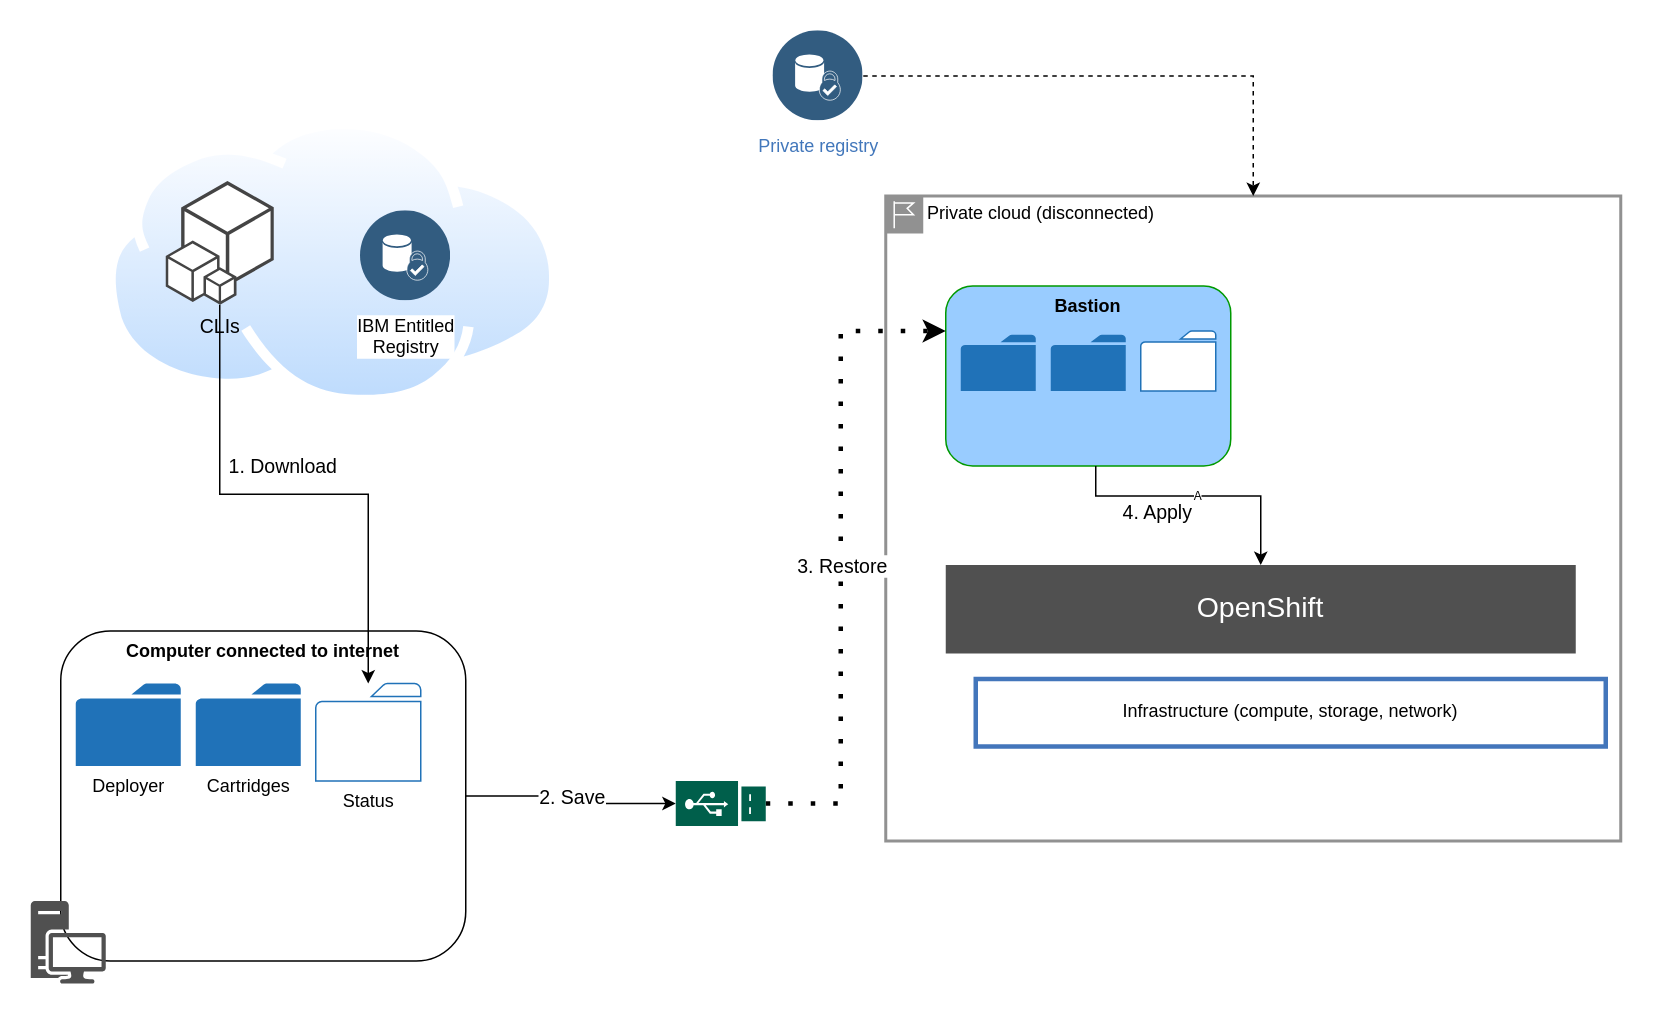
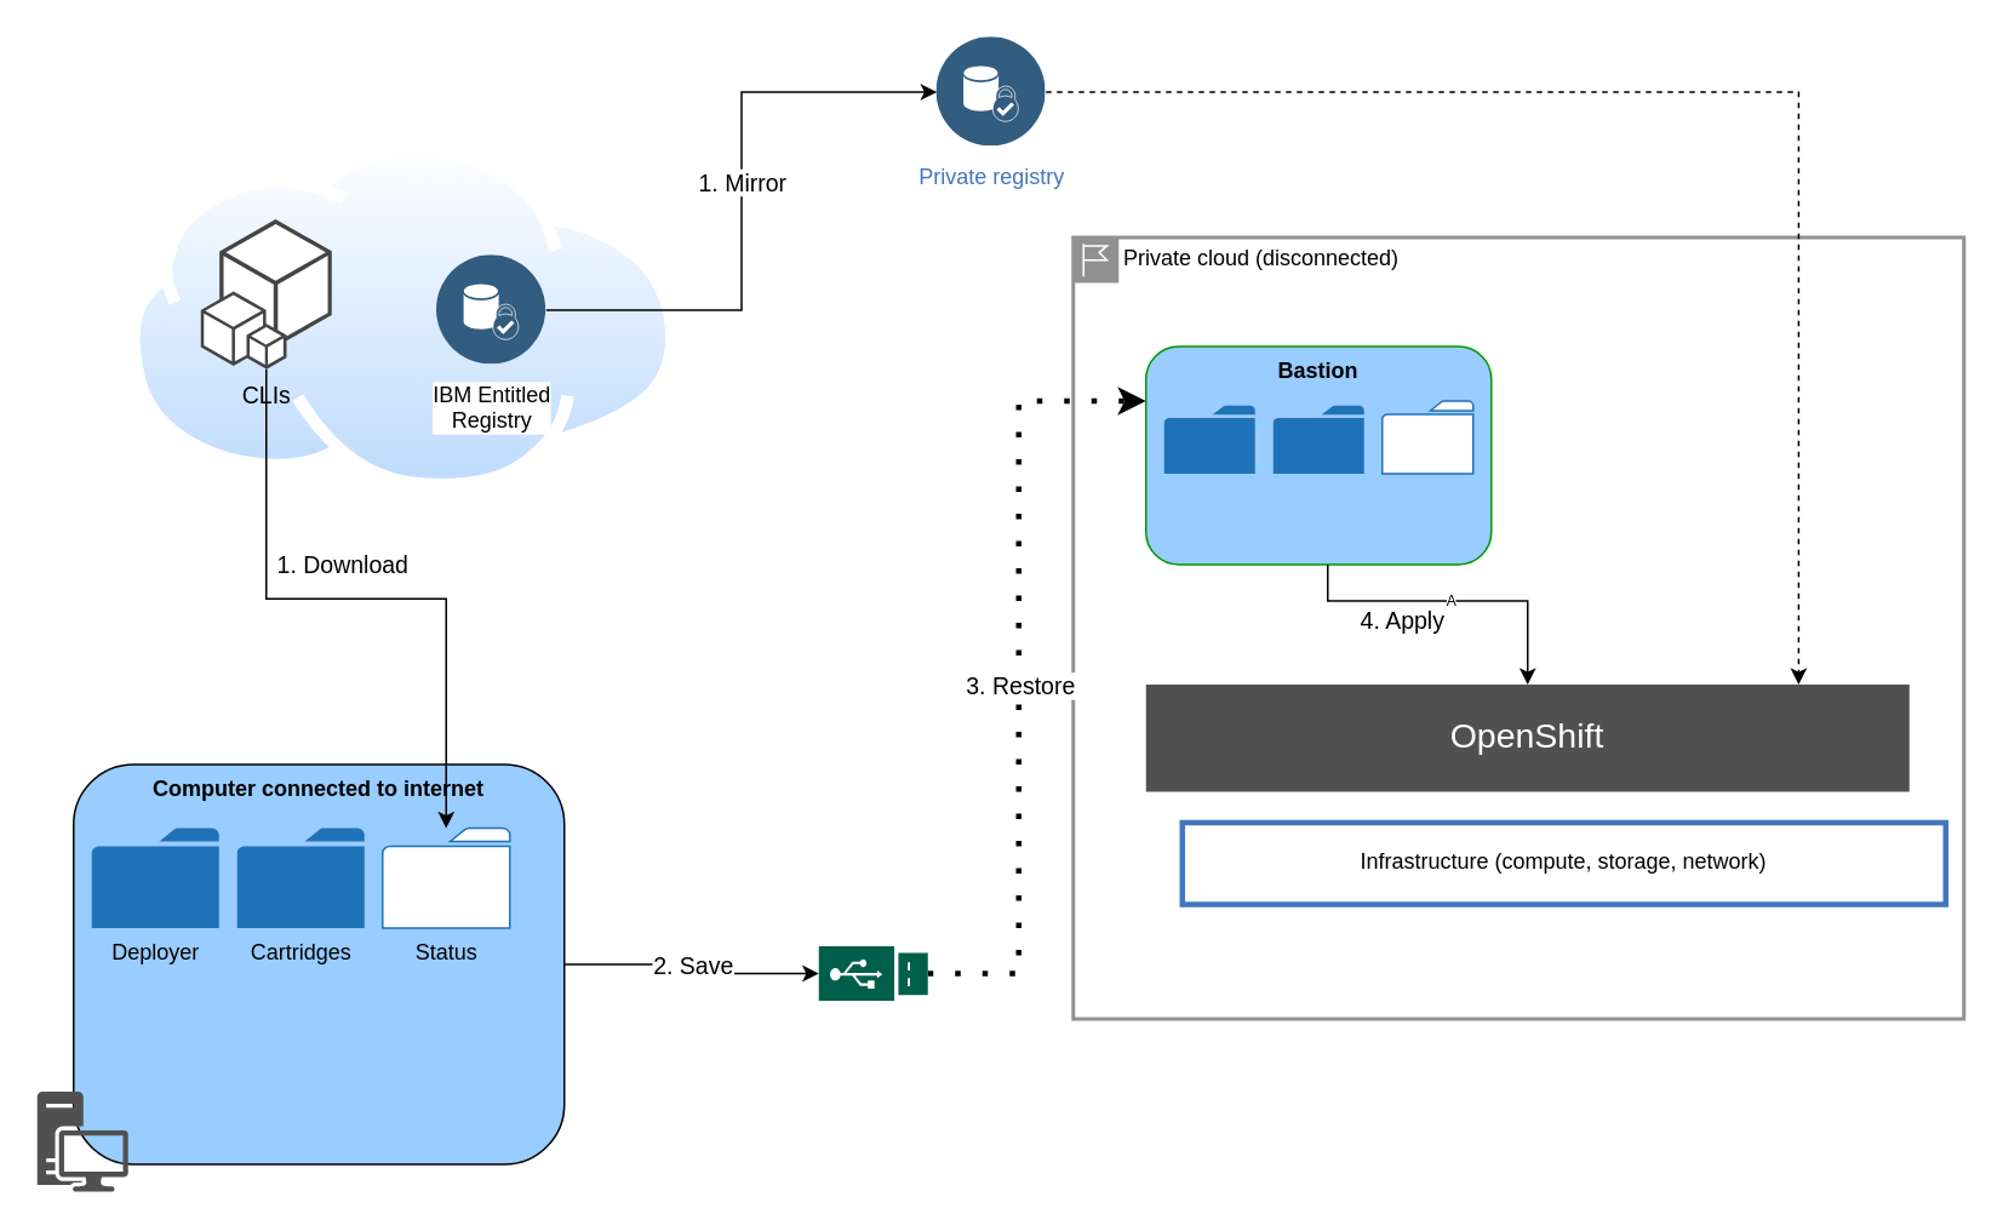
- <mxCell id="3" value="" style="edgeStyle=orthogonalEdgeStyle;rounded=0;orthogonalLoop=1;jettySize=auto;html=1;fontSize=8;dashed=1;exitX=1;exitY=0.5;exitDx=0;exitDy=0;" edge="1" parent="1" source="13" target="2"><mxGeometry relative="1" as="geometry"><mxPoint x="1020" y="250" as="sourcePoint" /><mxPoint x="990" y="370" as="targetPoint" /></mxGeometry></mxCell>
+ <mxCell id="3" value="" style="edgeStyle=orthogonalEdgeStyle;rounded=0;orthogonalLoop=1;jettySize=auto;html=1;fontSize=8;dashed=1;exitX=1;exitY=0.5;exitDx=0;exitDy=0;entryX=0.855;entryY=0;entryDx=0;entryDy=0;entryPerimeter=0;" edge="1" parent="1" source="13" target="10"><mxGeometry relative="1" as="geometry"><mxPoint x="1020" y="250" as="sourcePoint" /><mxPoint x="990" y="370" as="targetPoint" /></mxGeometry></mxCell>
+ <mxCell id="27" value="" style="edgeStyle=orthogonalEdgeStyle;rounded=0;orthogonalLoop=1;jettySize=auto;html=1;fontSize=8;entryX=0;entryY=0.5;entryDx=0;entryDy=0;exitX=1;exitY=0.5;exitDx=0;exitDy=0;" edge="1" parent="16" target="13" source="15"><mxGeometry relative="1" as="geometry"><mxPoint x="730" y="310" as="sourcePoint" /><mxPoint x="1015" y="326" as="targetPoint" /></mxGeometry></mxCell>
+ <mxCell id="28" value="1. Mirror" style="edgeLabel;html=1;align=center;verticalAlign=middle;resizable=0;points=[];fontSize=13;" vertex="1" connectable="0" parent="27"><mxGeometry x="-0.04" relative="1" as="geometry"><mxPoint y="-17" as="offset" /></mxGeometry></mxCell>
- <mxCell id="18" value="Status" style="sketch=0;pointerEvents=1;shadow=0;dashed=0;html=1;strokeColor=#2072B8;labelPosition=center;verticalLabelPosition=bottom;verticalAlign=top;outlineConnect=0;align=center;shape=mxgraph.office.concepts.folder;fillColor=#FFFFFF;" vertex="1" parent="16"><mxGeometry x="210" y="455" width="70" height="65" as="geometry" /></mxCell>
+ <mxCell id="18" value="Status" style="sketch=0;pointerEvents=1;shadow=0;dashed=0;html=1;strokeColor=#2072B8;labelPosition=center;verticalLabelPosition=bottom;verticalAlign=top;outlineConnect=0;align=center;shape=mxgraph.office.concepts.folder;fillColor=#FFFFFF;" vertex="1" parent="16"><mxGeometry x="210" y="455" width="70" height="55" as="geometry" /></mxCell>
- <mxCell id="17" value="Computer connected to internet" style="rounded=1;whiteSpace=wrap;html=1;verticalAlign=top;fontStyle=1" vertex="1" parent="16"><mxGeometry x="40" y="420" width="270" height="220" as="geometry" /></mxCell>
+ <mxCell id="17" value="Computer connected to internet" style="rounded=1;whiteSpace=wrap;html=1;verticalAlign=top;fontStyle=1;fillColor=#99ccff;" vertex="1" parent="16"><mxGeometry x="40" y="420" width="270" height="220" as="geometry" /></mxCell>
